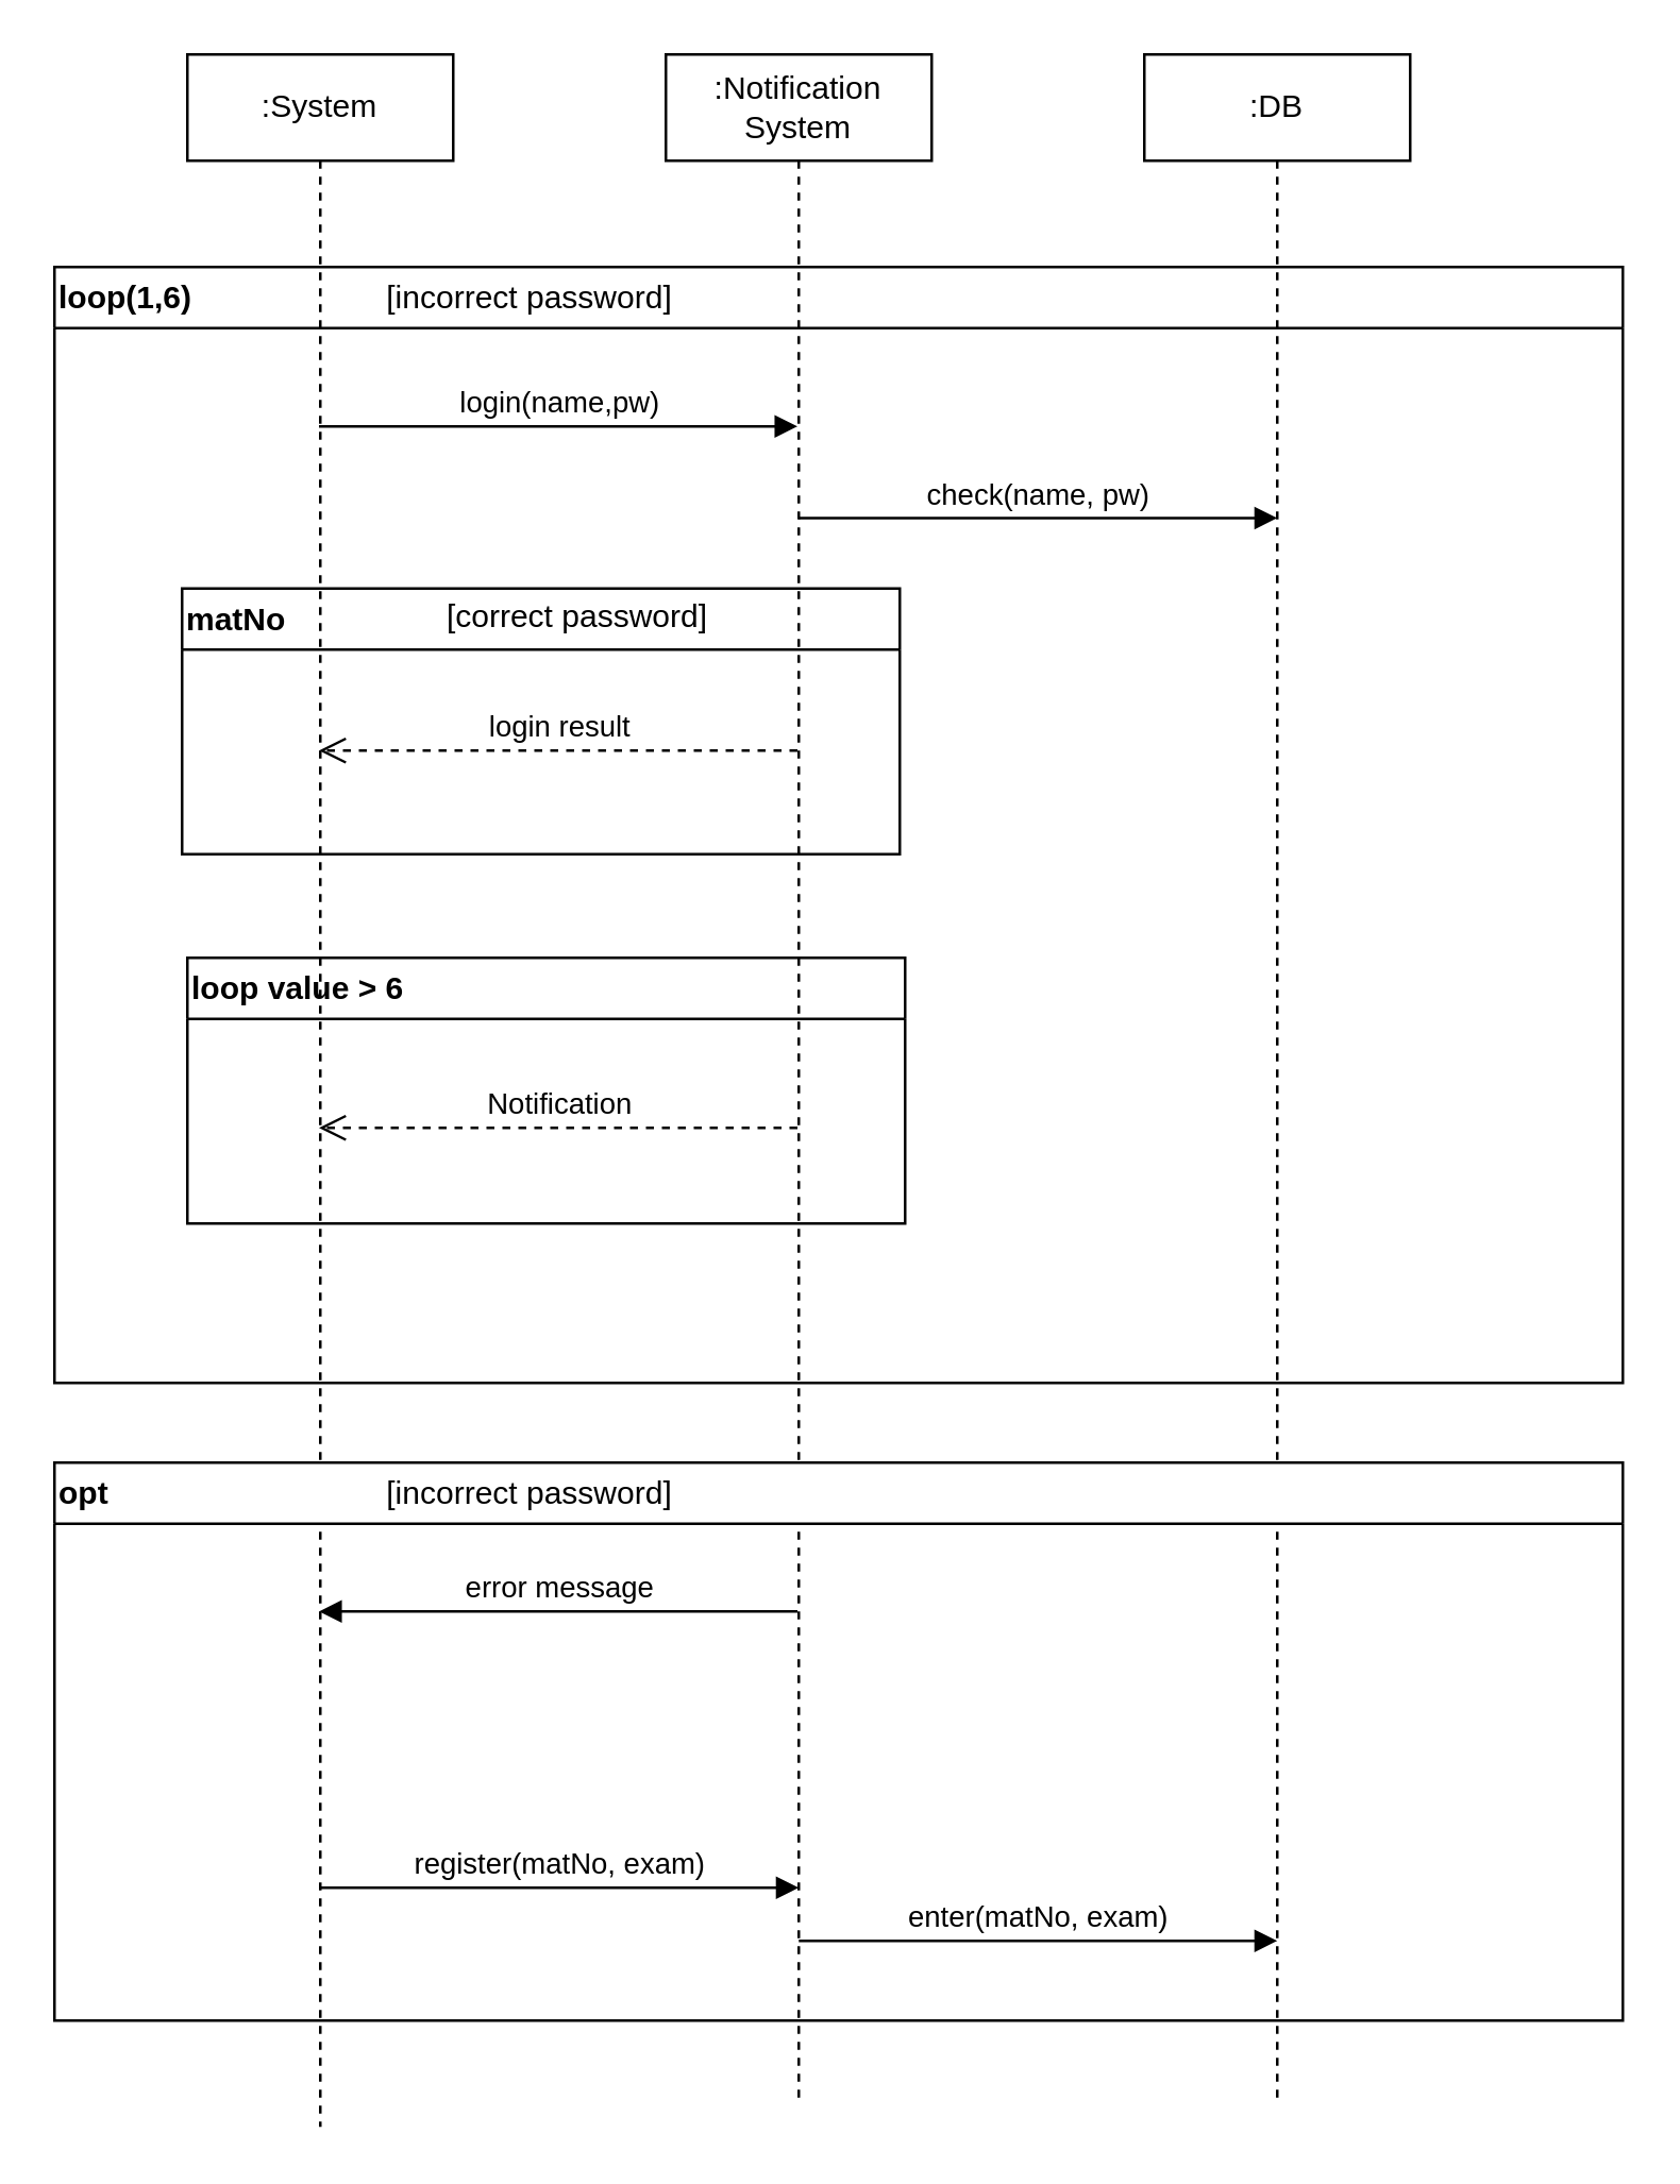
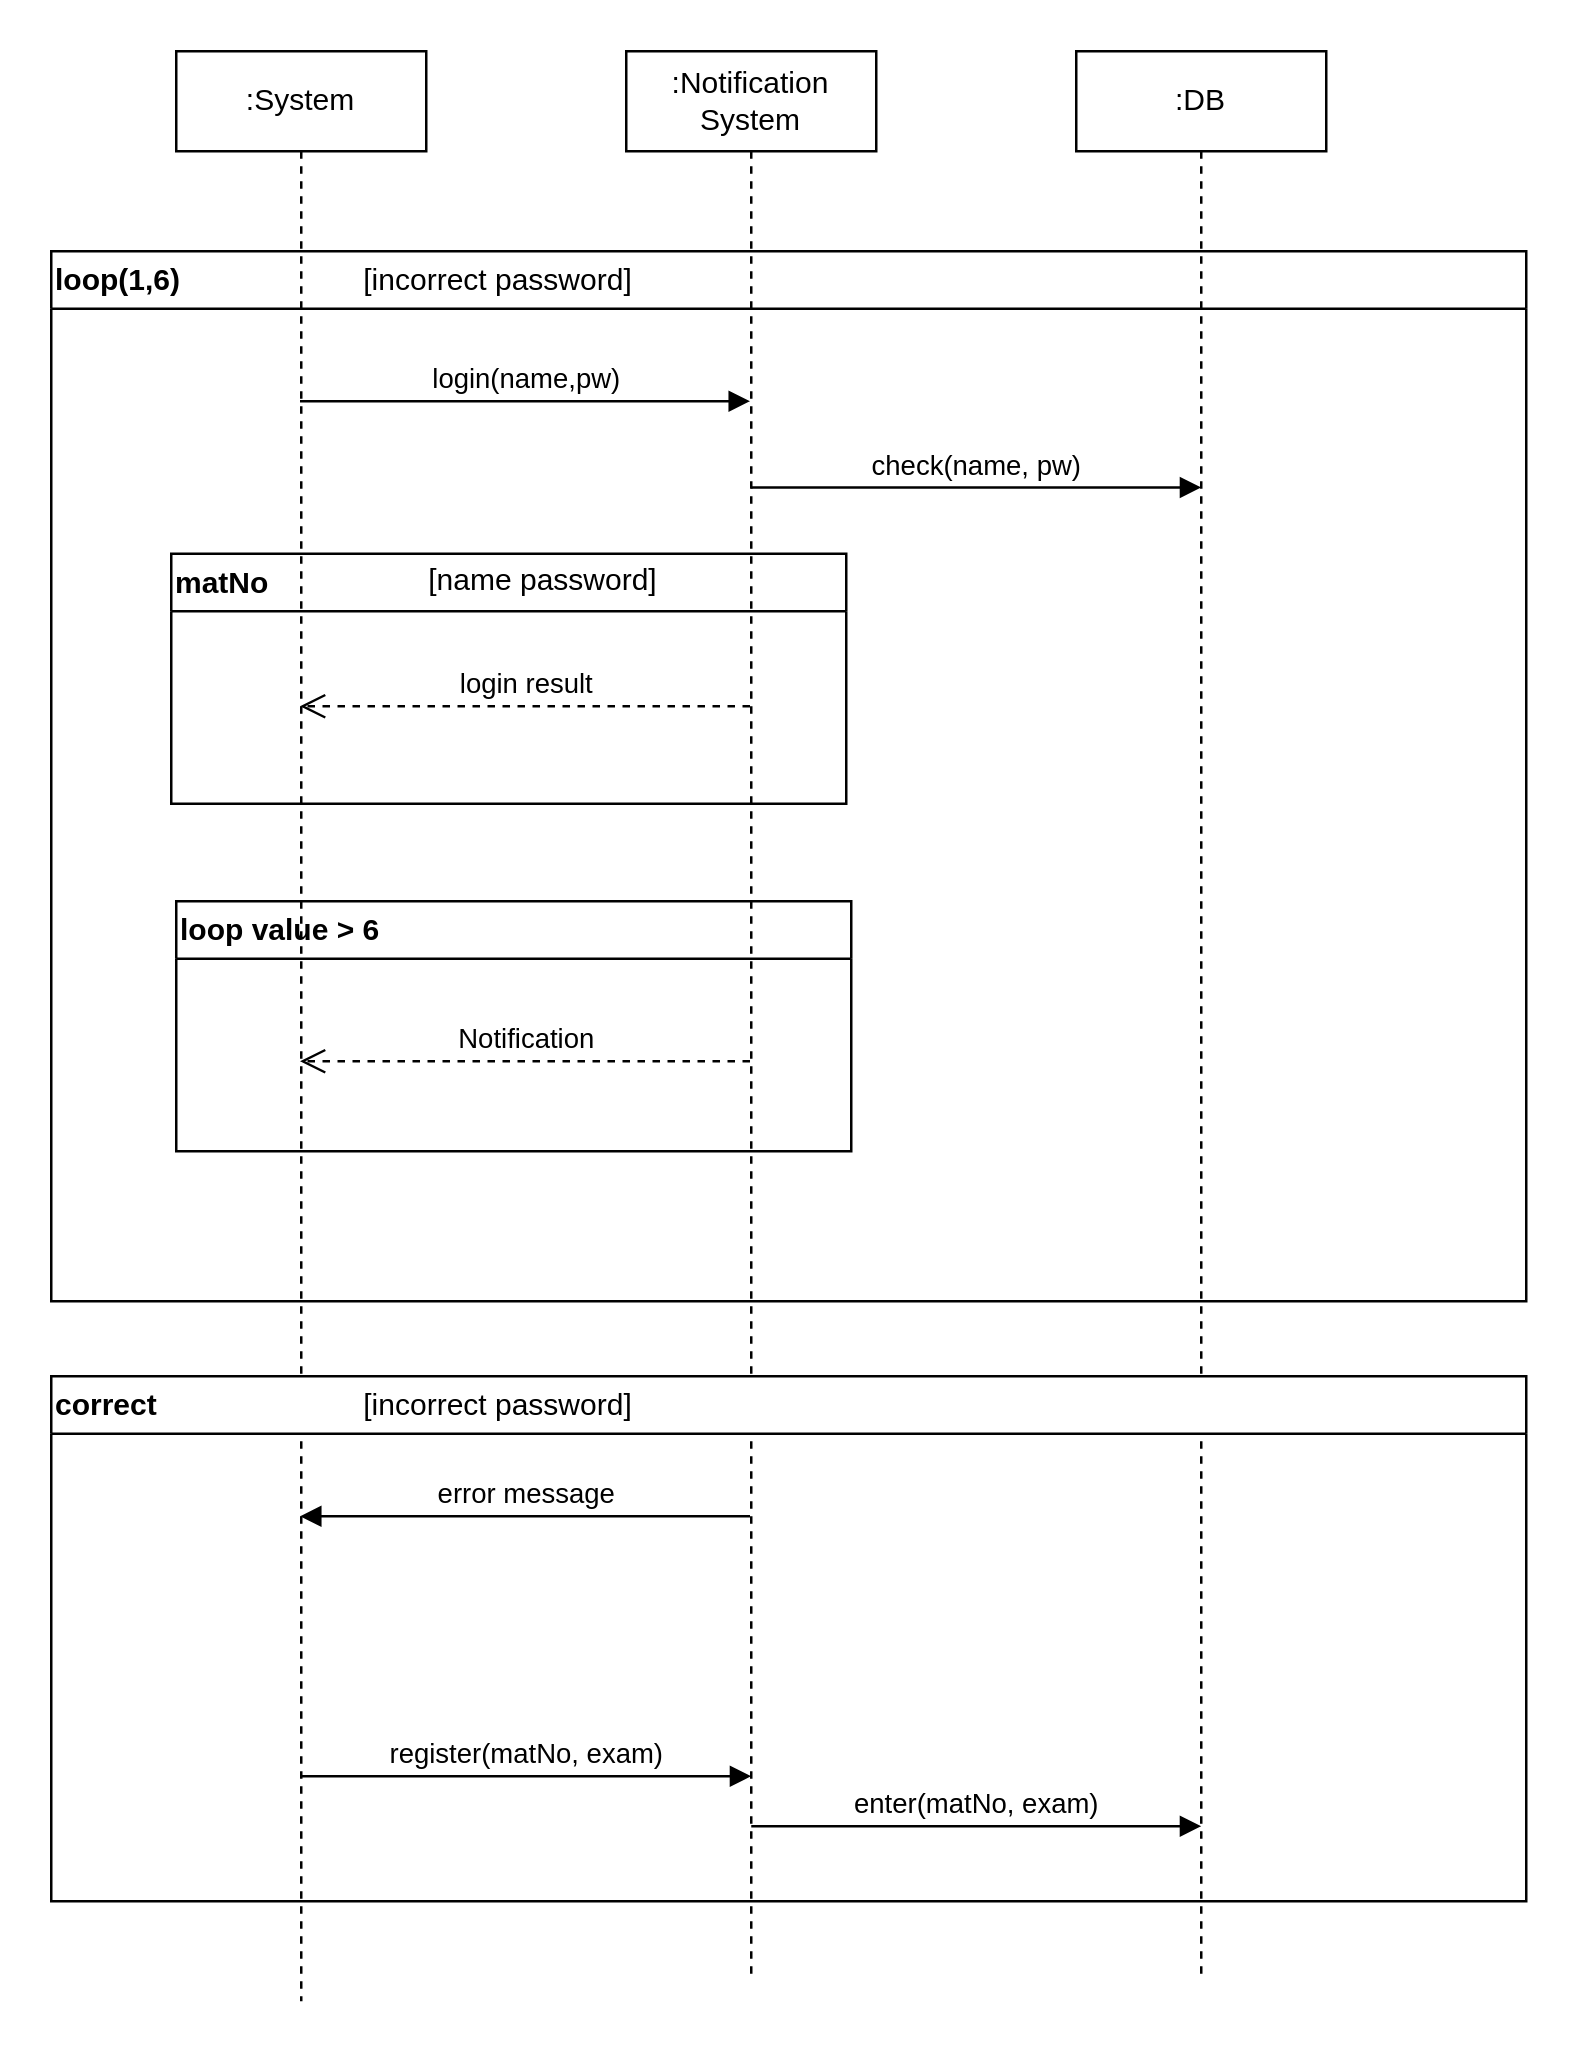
- <mxCell id="16" value="[correct password]" style="text;html=1;strokeColor=none;fillColor=none;align=center;verticalAlign=middle;whiteSpace=wrap;rounded=0;" parent="1" vertex="1"><mxGeometry x="152" y="217" width="130" height="30" as="geometry" /></mxCell>
+ <mxCell id="16" value="[name password]" style="text;html=1;strokeColor=none;fillColor=none;align=center;verticalAlign=middle;whiteSpace=wrap;rounded=0;" parent="1" vertex="1"><mxGeometry x="152" y="217" width="130" height="30" as="geometry" /></mxCell>
- <mxCell id="11" value="opt" style="swimlane;whiteSpace=wrap;html=1;align=left;" parent="1" vertex="1"><mxGeometry x="20" y="550" width="590" height="210" as="geometry" /></mxCell>
+ <mxCell id="11" value="correct" style="swimlane;whiteSpace=wrap;html=1;align=left;" parent="1" vertex="1"><mxGeometry x="20" y="550" width="590" height="210" as="geometry" /></mxCell>
